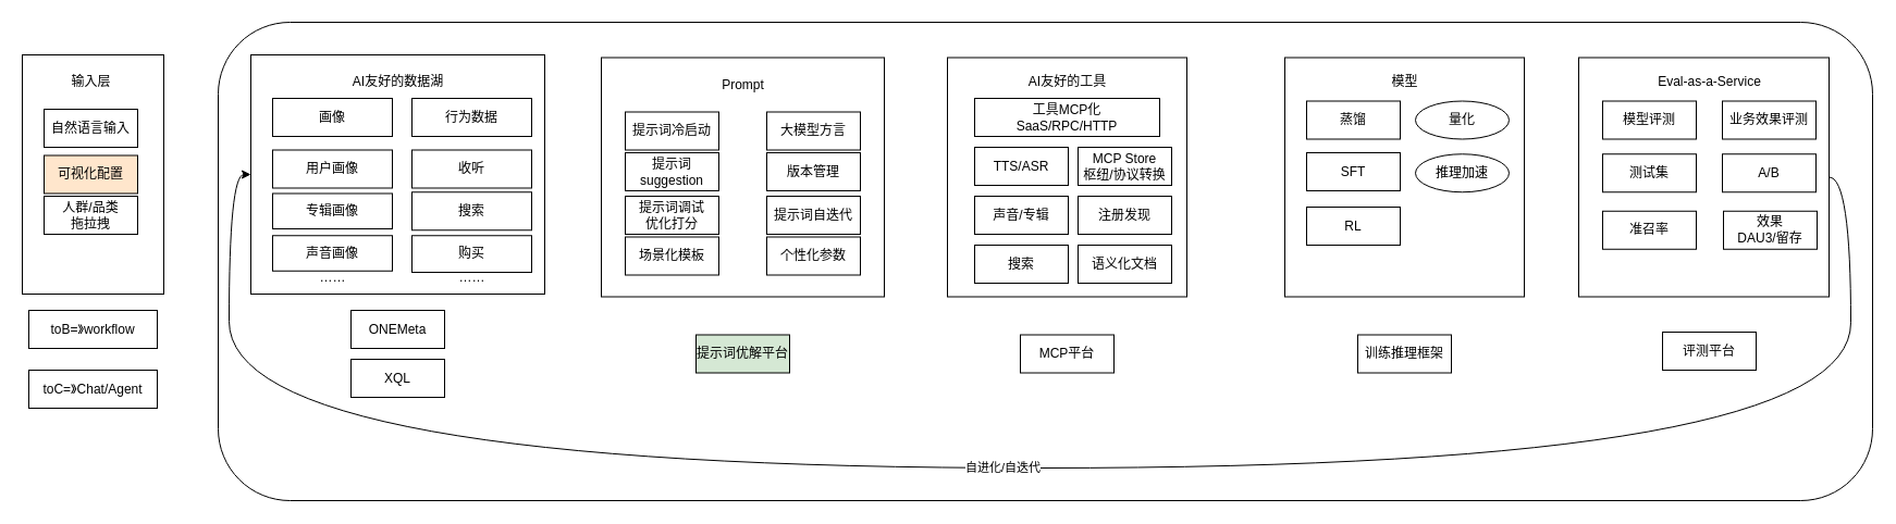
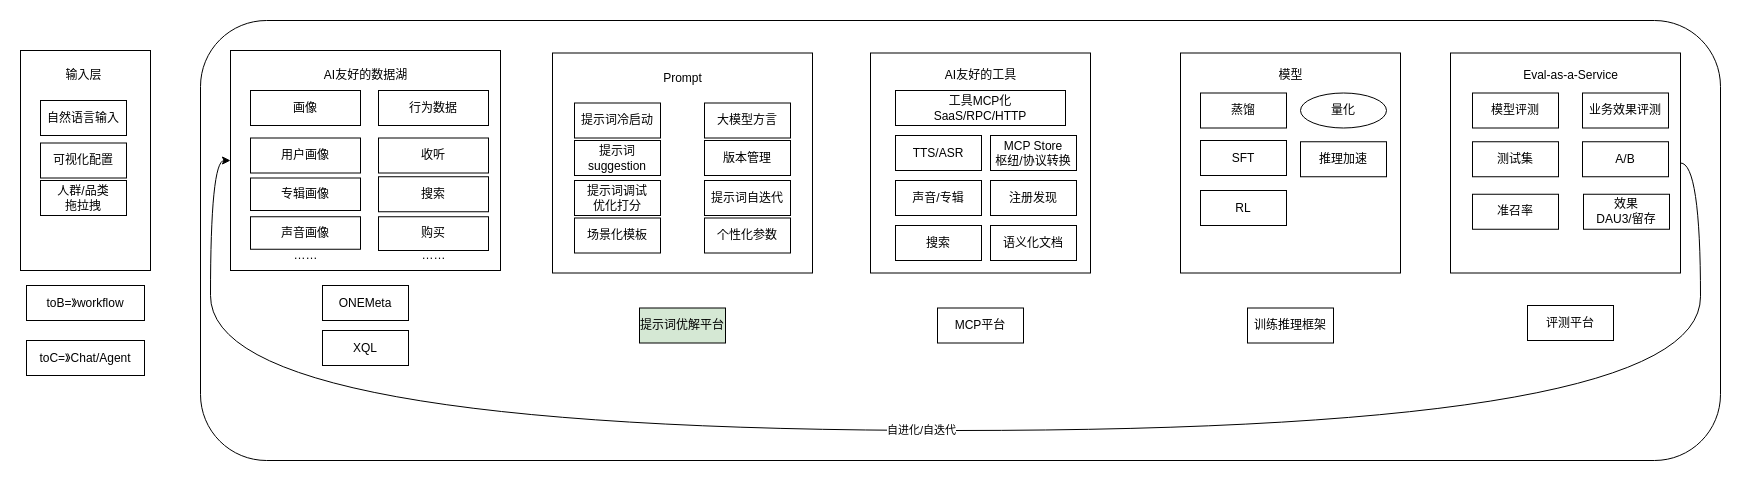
- <mxCell id="47" value="推理加速" style="ellipse;whiteSpace=wrap;html=1;" vertex="1" parent="1"><mxGeometry x="1300" y="141.25" width="86" height="35" as="geometry" /></mxCell>
+ <mxCell id="47" value="推理加速" style="rounded=0;whiteSpace=wrap;html=1;" vertex="1" parent="1"><mxGeometry x="1300" y="141.25" width="86" height="35" as="geometry" /></mxCell>
- <mxCell id="8" value="可视化配置" style="rounded=0;whiteSpace=wrap;html=1;fillColor=#ffe6cc;" vertex="1" parent="1"><mxGeometry x="40" y="142.5" width="86" height="35" as="geometry" /></mxCell>
+ <mxCell id="8" value="可视化配置" style="rounded=0;whiteSpace=wrap;html=1;" vertex="1" parent="1"><mxGeometry x="40" y="142.5" width="86" height="35" as="geometry" /></mxCell>
